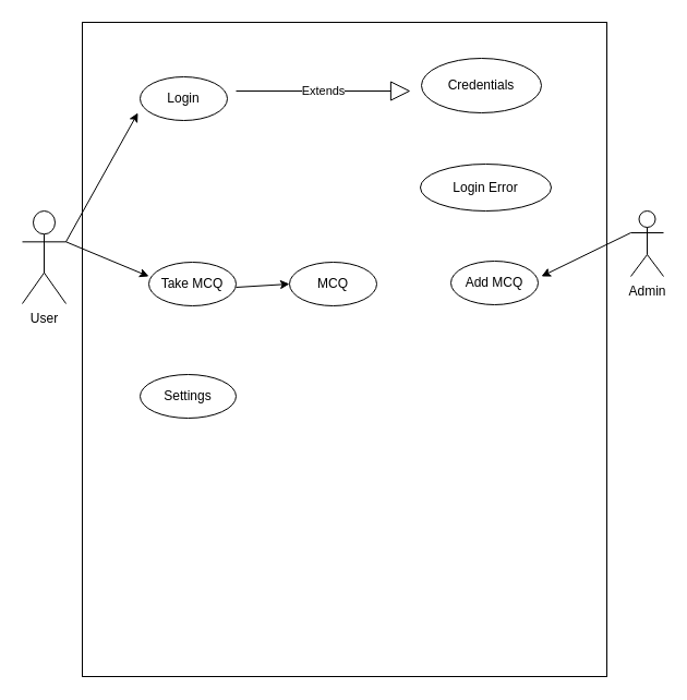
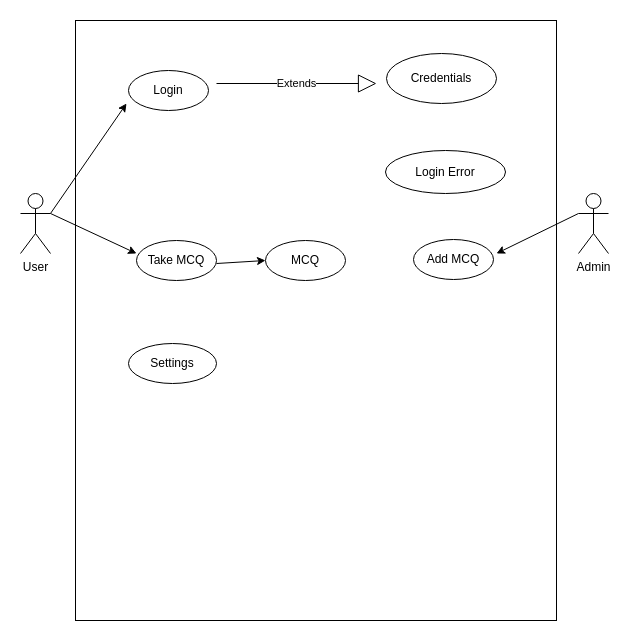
- <mxCell id="5" value="User" style="shape=umlActor;verticalLabelPosition=bottom;verticalAlign=top;html=1;outlineConnect=0;" vertex="1" parent="1"><mxGeometry x="20" y="193" width="40" height="85" as="geometry" /></mxCell>
+ <mxCell id="5" value="User" style="shape=umlActor;verticalLabelPosition=bottom;verticalAlign=top;html=1;outlineConnect=0;" vertex="1" parent="1"><mxGeometry x="20" y="193" width="30" height="60" as="geometry" /></mxCell>
